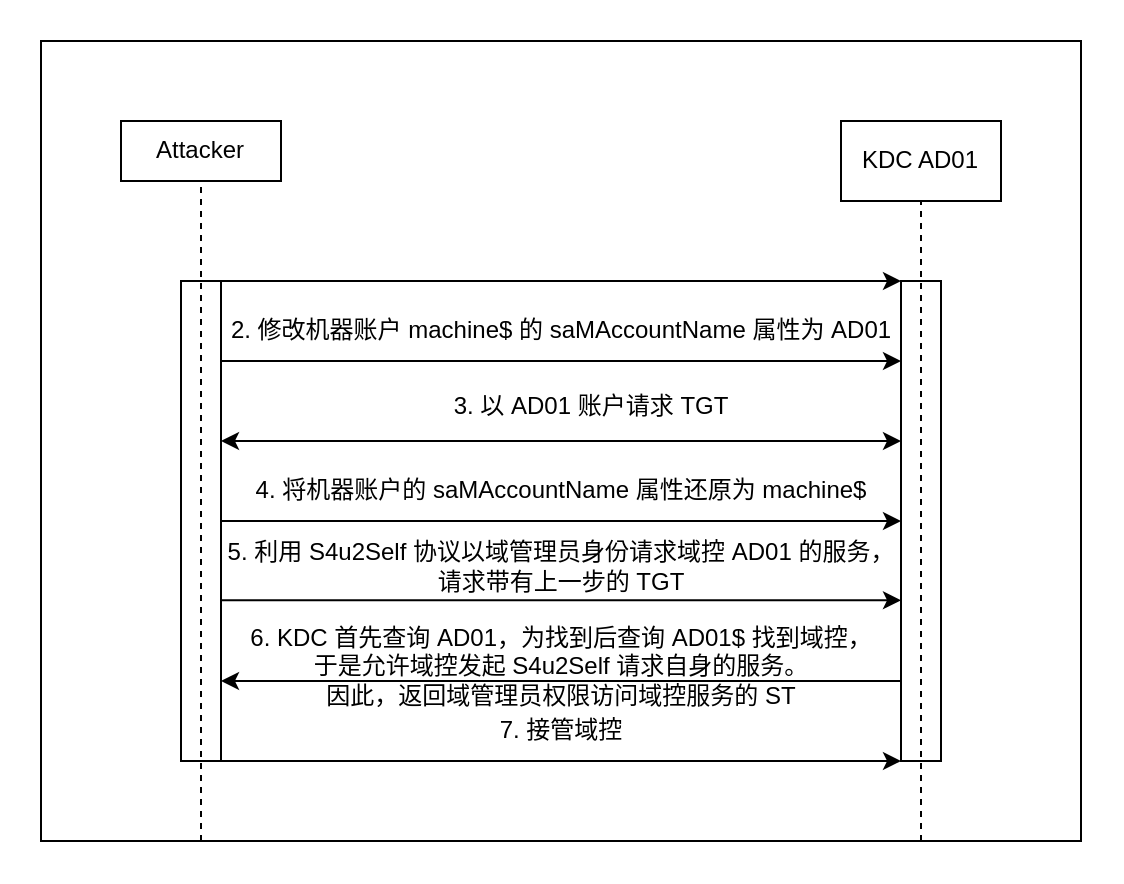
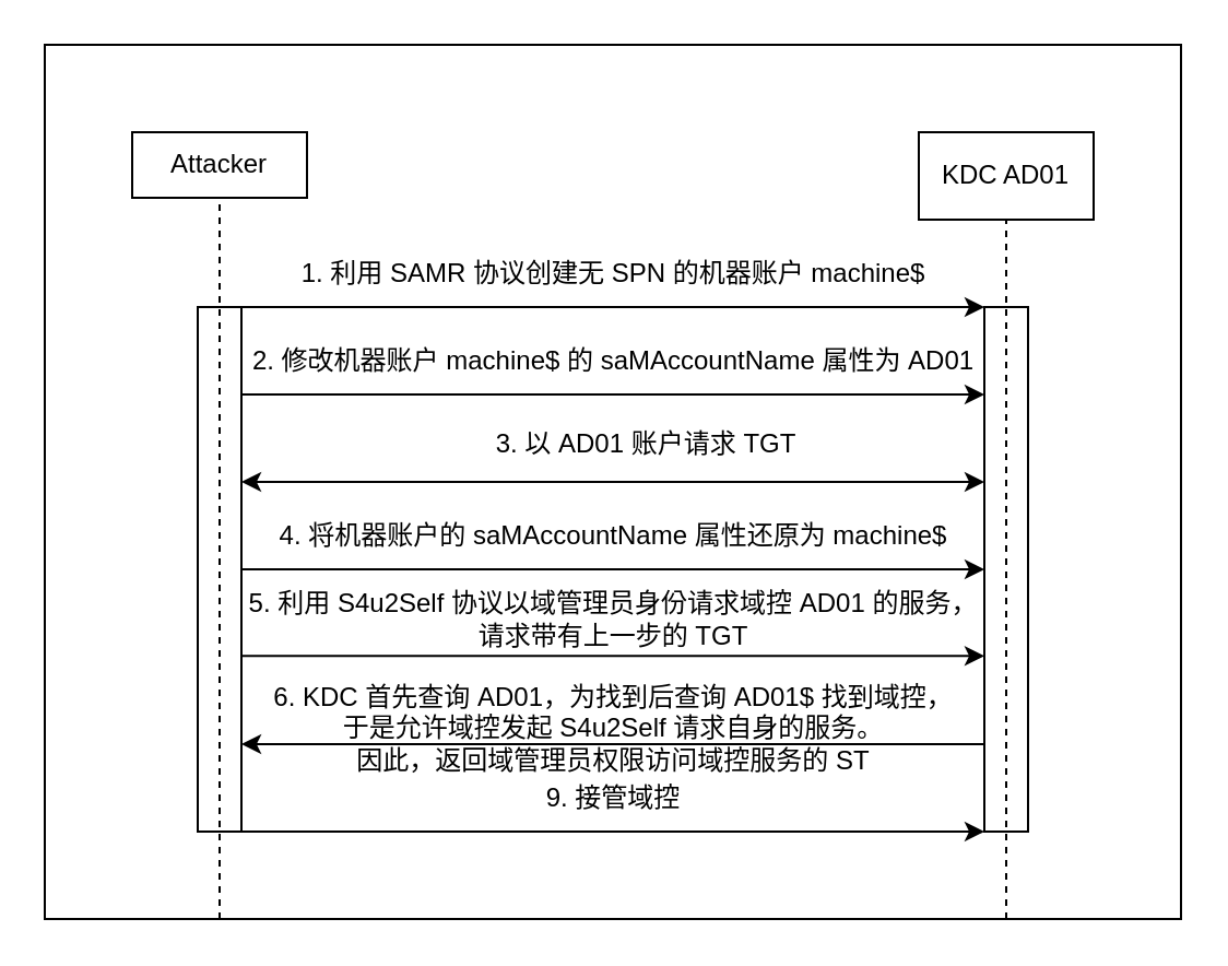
+ <mxCell id="9" value="1. 利用 SAMR 协议创建无 SPN 的机器账户 machine$" style="text;html=1;align=center;verticalAlign=middle;resizable=0;points=[];autosize=1;strokeColor=none;fillColor=none;" vertex="1" parent="1"><mxGeometry x="125" y="110" width="310" height="30" as="geometry" /></mxCell>
- <mxCell id="20" value="7. 接管域控" style="text;html=1;align=center;verticalAlign=middle;resizable=0;points=[];autosize=1;strokeColor=none;fillColor=none;" vertex="1" parent="1"><mxGeometry x="240" y="350" width="80" height="30" as="geometry" /></mxCell>
+ <mxCell id="20" value="9. 接管域控" style="text;html=1;align=center;verticalAlign=middle;resizable=0;points=[];autosize=1;strokeColor=none;fillColor=none;" vertex="1" parent="1"><mxGeometry x="240" y="350" width="80" height="30" as="geometry" /></mxCell>
